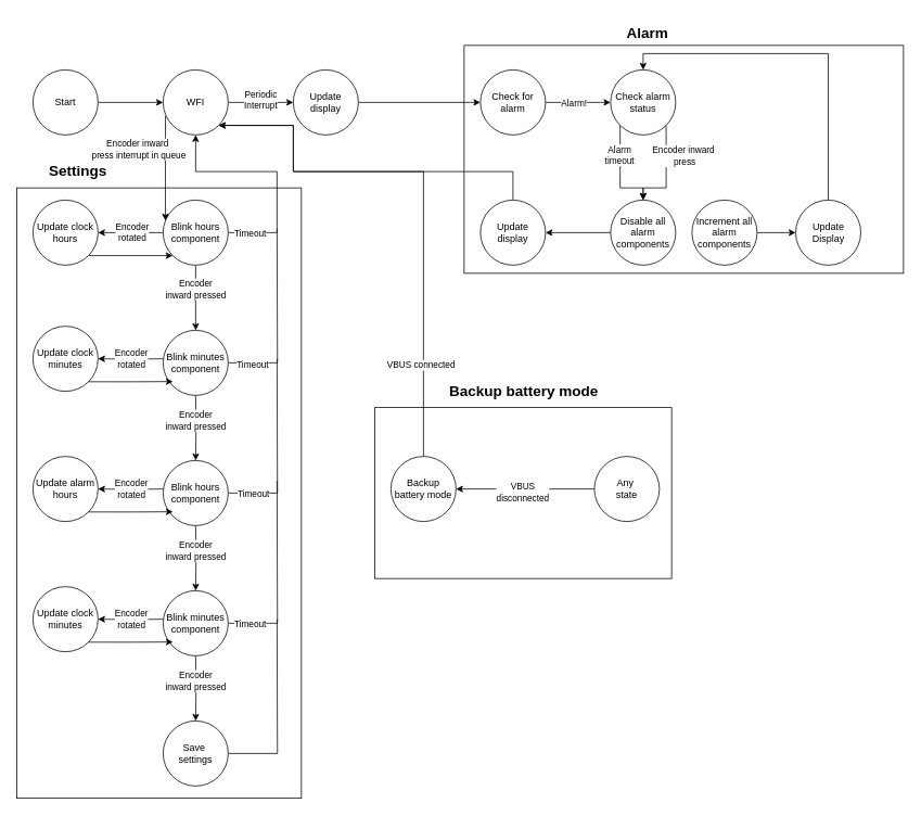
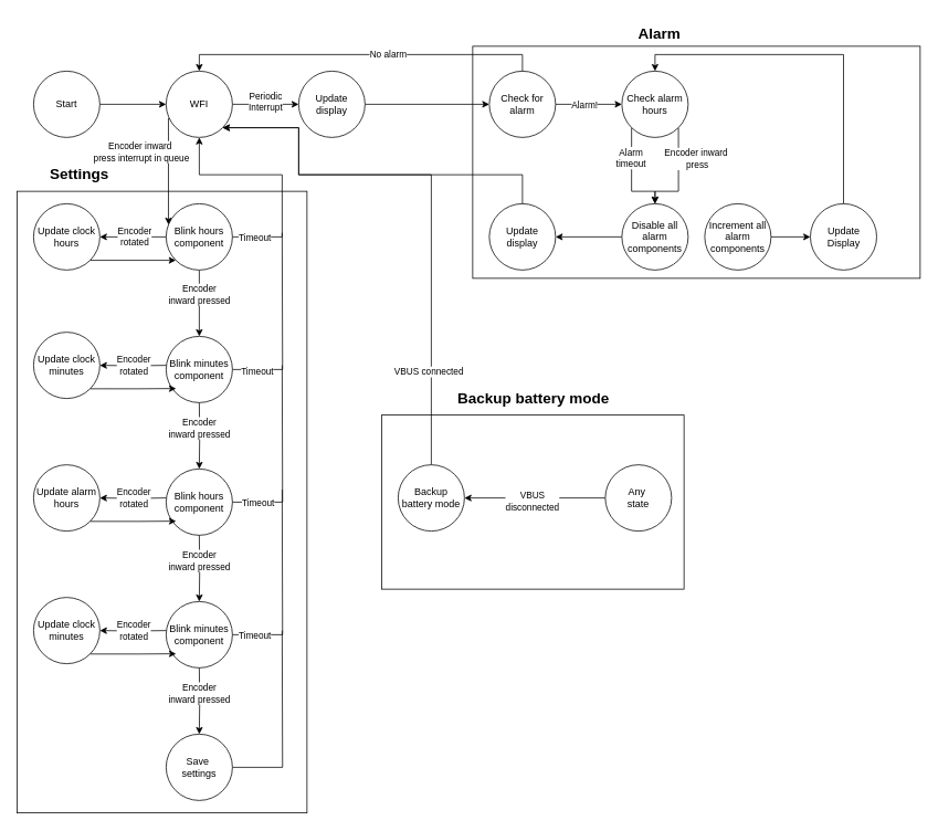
+ <mxCell id="13" style="edgeStyle=orthogonalEdgeStyle;rounded=0;orthogonalLoop=1;jettySize=auto;html=1;entryX=0.5;entryY=0;entryDx=0;entryDy=0;" edge="1" parent="1" source="15" target="10"><mxGeometry relative="1" as="geometry"><Array as="points"><mxPoint x="630" y="65" /><mxPoint x="240" y="65" /></Array></mxGeometry></mxCell>
+ <mxCell id="14" value="No alarm" style="edgeLabel;html=1;align=center;verticalAlign=middle;resizable=0;points=[];" vertex="1" connectable="0" parent="13"><mxGeometry x="-0.147" y="-1" relative="1" as="geometry"><mxPoint as="offset" /></mxGeometry></mxCell>
- <mxCell id="19" value="Check alarm status" style="ellipse;whiteSpace=wrap;html=1;aspect=fixed;" vertex="1" parent="1"><mxGeometry x="750" y="85" width="80" height="80" as="geometry" /></mxCell>
+ <mxCell id="19" value="Check alarm hours" style="ellipse;whiteSpace=wrap;html=1;aspect=fixed;" vertex="1" parent="1"><mxGeometry x="750" y="85" width="80" height="80" as="geometry" /></mxCell>
